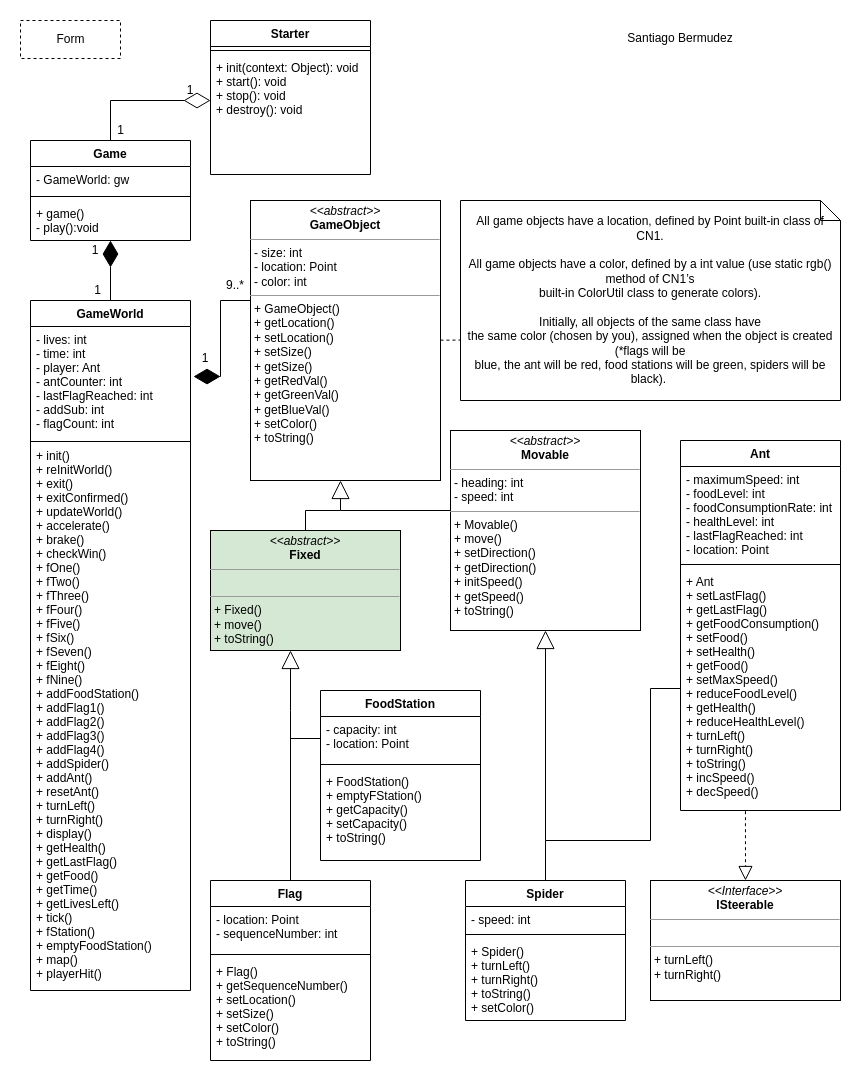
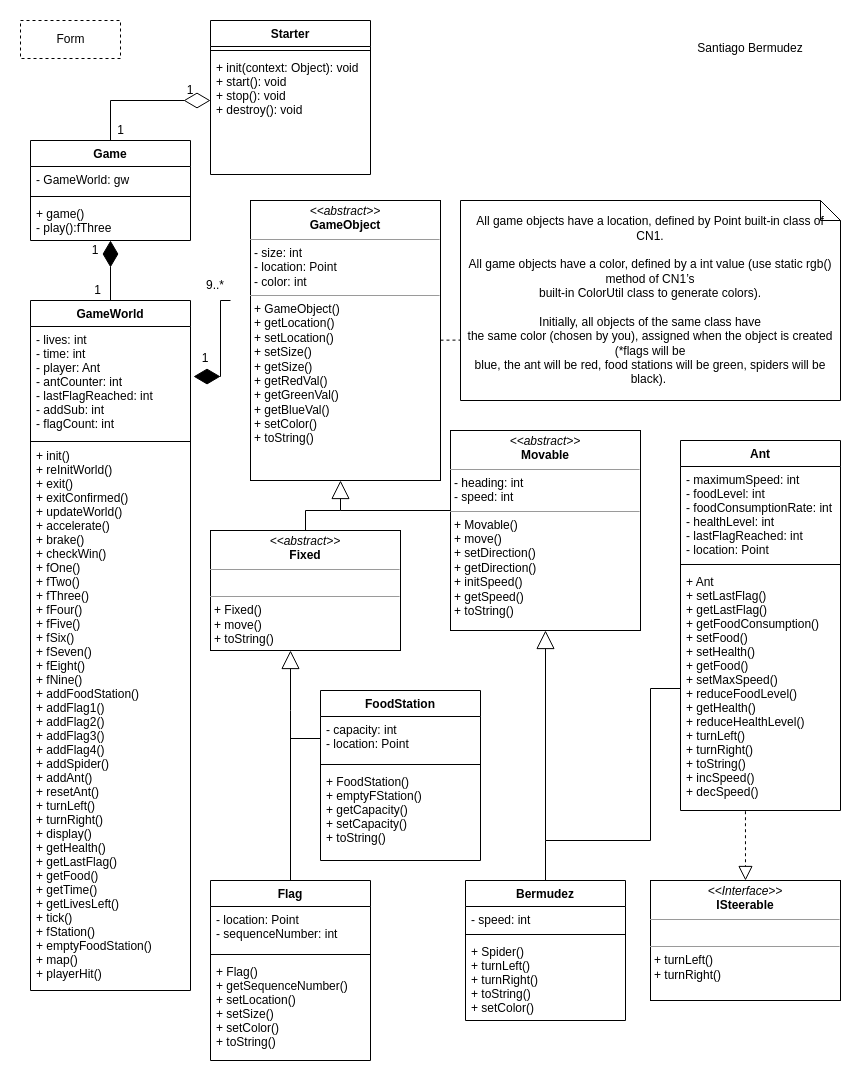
- <mxCell id="46" value="Santiago Bermudez" style="text;html=1;strokeColor=none;fillColor=none;align=center;verticalAlign=middle;whiteSpace=wrap;rounded=0;" parent="1" vertex="1"><mxGeometry x="620" y="28" width="120" height="20" as="geometry" /></mxCell>
+ <mxCell id="46" value="Santiago Bermudez" style="text;html=1;strokeColor=none;fillColor=none;align=center;verticalAlign=middle;whiteSpace=wrap;rounded=0;" parent="1" vertex="1"><mxGeometry x="690" y="38" width="120" height="20" as="geometry" /></mxCell>
- <mxCell id="9" value="+ game()&#10;- play():void" style="text;strokeColor=none;fillColor=none;align=left;verticalAlign=top;spacingLeft=4;spacingRight=4;overflow=hidden;rotatable=0;points=[[0,0.5],[1,0.5]];portConstraint=eastwest;" parent="6" vertex="1"><mxGeometry y="60" width="160" height="40" as="geometry" /></mxCell>
+ <mxCell id="9" value="+ game()&#10;- play():fThree" style="text;strokeColor=none;fillColor=none;align=left;verticalAlign=top;spacingLeft=4;spacingRight=4;overflow=hidden;rotatable=0;points=[[0,0.5],[1,0.5]];portConstraint=eastwest;" parent="6" vertex="1"><mxGeometry y="60" width="160" height="40" as="geometry" /></mxCell>
- <mxCell id="45" value="9..*" style="text;html=1;strokeColor=none;fillColor=none;align=center;verticalAlign=middle;whiteSpace=wrap;rounded=0;" parent="1" vertex="1"><mxGeometry x="220" y="270" width="30" height="30" as="geometry" /></mxCell>
+ <mxCell id="45" value="9..*" style="text;html=1;strokeColor=none;fillColor=none;align=center;verticalAlign=middle;whiteSpace=wrap;rounded=0;" parent="1" vertex="1"><mxGeometry x="200" y="270" width="30" height="30" as="geometry" /></mxCell>
- <mxCell id="13" value="&lt;p style=&quot;margin:0px;margin-top:4px;text-align:center;&quot;&gt;&lt;i&gt;&amp;lt;&amp;lt;abstract&amp;gt;&amp;gt;&lt;/i&gt;&lt;br&gt;&lt;b&gt;Fixed&lt;/b&gt;&lt;/p&gt;&lt;hr size=&quot;1&quot;&gt;&lt;p style=&quot;margin:0px;margin-left:4px;&quot;&gt;&lt;br&gt;&lt;/p&gt;&lt;hr size=&quot;1&quot;&gt;&lt;p style=&quot;margin:0px;margin-left:4px;&quot;&gt;+ Fixed()&lt;/p&gt;&lt;p style=&quot;margin:0px;margin-left:4px;&quot;&gt;+ move()&lt;/p&gt;&lt;p style=&quot;margin:0px;margin-left:4px;&quot;&gt;+ toString()&lt;/p&gt;" style="verticalAlign=top;align=left;overflow=fill;fontSize=12;fontFamily=Helvetica;html=1;fillColor=#d5e8d4;" parent="1" vertex="1"><mxGeometry x="210" y="530" width="190" height="120" as="geometry" /></mxCell>
+ <mxCell id="13" value="&lt;p style=&quot;margin:0px;margin-top:4px;text-align:center;&quot;&gt;&lt;i&gt;&amp;lt;&amp;lt;abstract&amp;gt;&amp;gt;&lt;/i&gt;&lt;br&gt;&lt;b&gt;Fixed&lt;/b&gt;&lt;/p&gt;&lt;hr size=&quot;1&quot;&gt;&lt;p style=&quot;margin:0px;margin-left:4px;&quot;&gt;&lt;br&gt;&lt;/p&gt;&lt;hr size=&quot;1&quot;&gt;&lt;p style=&quot;margin:0px;margin-left:4px;&quot;&gt;+ Fixed()&lt;/p&gt;&lt;p style=&quot;margin:0px;margin-left:4px;&quot;&gt;+ move()&lt;/p&gt;&lt;p style=&quot;margin:0px;margin-left:4px;&quot;&gt;+ toString()&lt;/p&gt;" style="verticalAlign=top;align=left;overflow=fill;fontSize=12;fontFamily=Helvetica;html=1;" parent="1" vertex="1"><mxGeometry x="210" y="530" width="190" height="120" as="geometry" /></mxCell>
- <mxCell id="47" value="Spider" style="swimlane;fontStyle=1;align=center;verticalAlign=top;childLayout=stackLayout;horizontal=1;startSize=26;horizontalStack=0;resizeParent=1;resizeParentMax=0;resizeLast=0;collapsible=1;marginBottom=0;" parent="1" vertex="1"><mxGeometry x="465" y="880" width="160" height="140" as="geometry" /></mxCell>
+ <mxCell id="47" value="Bermudez" style="swimlane;fontStyle=1;align=center;verticalAlign=top;childLayout=stackLayout;horizontal=1;startSize=26;horizontalStack=0;resizeParent=1;resizeParentMax=0;resizeLast=0;collapsible=1;marginBottom=0;" parent="1" vertex="1"><mxGeometry x="465" y="880" width="160" height="140" as="geometry" /></mxCell>
